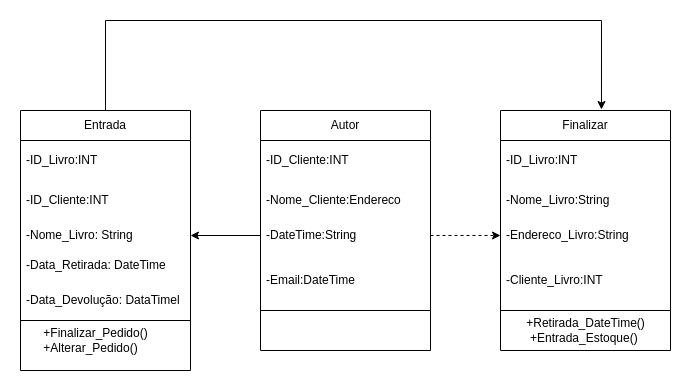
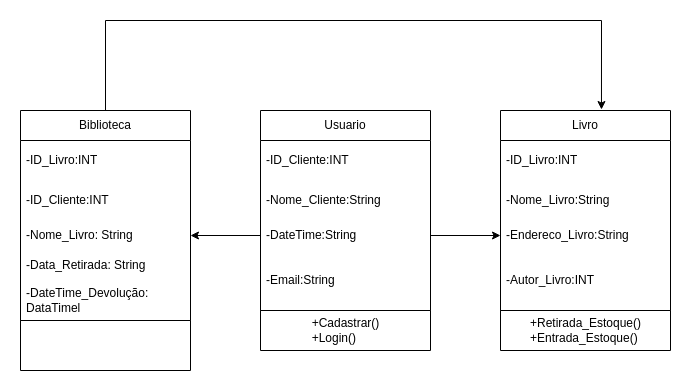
- <mxCell id="3" value="Entrada" style="swimlane;fontStyle=0;childLayout=stackLayout;horizontal=1;startSize=30;horizontalStack=0;resizeParent=1;resizeParentMax=0;resizeLast=0;collapsible=1;marginBottom=0;whiteSpace=wrap;html=1;" parent="1" vertex="1"><mxGeometry x="20" y="110" width="170" height="210" as="geometry" /></mxCell>
+ <mxCell id="3" value="Biblioteca" style="swimlane;fontStyle=0;childLayout=stackLayout;horizontal=1;startSize=30;horizontalStack=0;resizeParent=1;resizeParentMax=0;resizeLast=0;collapsible=1;marginBottom=0;whiteSpace=wrap;html=1;" parent="1" vertex="1"><mxGeometry x="20" y="110" width="170" height="210" as="geometry" /></mxCell>
- <mxCell id="11" value="Autor" style="swimlane;fontStyle=0;childLayout=stackLayout;horizontal=1;startSize=30;horizontalStack=0;resizeParent=1;resizeParentMax=0;resizeLast=0;collapsible=1;marginBottom=0;whiteSpace=wrap;html=1;" vertex="1" parent="1"><mxGeometry x="260" y="110" width="170" height="200" as="geometry" /></mxCell>
+ <mxCell id="11" value="Usuario" style="swimlane;fontStyle=0;childLayout=stackLayout;horizontal=1;startSize=30;horizontalStack=0;resizeParent=1;resizeParentMax=0;resizeLast=0;collapsible=1;marginBottom=0;whiteSpace=wrap;html=1;" vertex="1" parent="1"><mxGeometry x="260" y="110" width="170" height="200" as="geometry" /></mxCell>
- <mxCell id="18" value="Finalizar" style="swimlane;fontStyle=0;childLayout=stackLayout;horizontal=1;startSize=30;horizontalStack=0;resizeParent=1;resizeParentMax=0;resizeLast=0;collapsible=1;marginBottom=0;whiteSpace=wrap;html=1;" vertex="1" parent="1"><mxGeometry x="500" y="110" width="170" height="200" as="geometry" /></mxCell>
+ <mxCell id="18" value="Livro" style="swimlane;fontStyle=0;childLayout=stackLayout;horizontal=1;startSize=30;horizontalStack=0;resizeParent=1;resizeParentMax=0;resizeLast=0;collapsible=1;marginBottom=0;whiteSpace=wrap;html=1;" vertex="1" parent="1"><mxGeometry x="500" y="110" width="170" height="200" as="geometry" /></mxCell>
- <mxCell id="13" value="-Nome_Cliente:Endereco" style="text;strokeColor=none;fillColor=none;align=left;verticalAlign=middle;spacingLeft=4;spacingRight=4;overflow=hidden;points=[[0,0.5],[1,0.5]];portConstraint=eastwest;rotatable=0;whiteSpace=wrap;html=1;" vertex="1" parent="11"><mxGeometry y="70" width="170" height="40" as="geometry" /></mxCell>
+ <mxCell id="13" value="-Nome_Cliente:String" style="text;strokeColor=none;fillColor=none;align=left;verticalAlign=middle;spacingLeft=4;spacingRight=4;overflow=hidden;points=[[0,0.5],[1,0.5]];portConstraint=eastwest;rotatable=0;whiteSpace=wrap;html=1;" vertex="1" parent="11"><mxGeometry y="70" width="170" height="40" as="geometry" /></mxCell>
- <mxCell id="26" style="edgeStyle=orthogonalEdgeStyle;rounded=0;orthogonalLoop=1;jettySize=auto;html=1;entryX=0;entryY=0.5;entryDx=0;entryDy=0;dashed=1;" edge="1" parent="1" source="14" target="21"><mxGeometry relative="1" as="geometry" /></mxCell>
+ <mxCell id="26" style="edgeStyle=orthogonalEdgeStyle;rounded=0;orthogonalLoop=1;jettySize=auto;html=1;entryX=0;entryY=0.5;entryDx=0;entryDy=0;" edge="1" parent="1" source="14" target="21"><mxGeometry relative="1" as="geometry" /></mxCell>
- <mxCell id="7" value="-Data_Retirada: DateTime" style="text;strokeColor=none;fillColor=none;align=left;verticalAlign=middle;spacingLeft=4;spacingRight=4;overflow=hidden;points=[[0,0.5],[1,0.5]];portConstraint=eastwest;rotatable=0;whiteSpace=wrap;html=1;" vertex="1" parent="3"><mxGeometry y="140" width="170" height="30" as="geometry" /></mxCell>
+ <mxCell id="7" value="-Data_Retirada: String" style="text;strokeColor=none;fillColor=none;align=left;verticalAlign=middle;spacingLeft=4;spacingRight=4;overflow=hidden;points=[[0,0.5],[1,0.5]];portConstraint=eastwest;rotatable=0;whiteSpace=wrap;html=1;" vertex="1" parent="3"><mxGeometry y="140" width="170" height="30" as="geometry" /></mxCell>
- <mxCell id="15" value="-Email:DateTime" style="text;strokeColor=none;fillColor=none;align=left;verticalAlign=middle;spacingLeft=4;spacingRight=4;overflow=hidden;points=[[0,0.5],[1,0.5]];portConstraint=eastwest;rotatable=0;whiteSpace=wrap;html=1;" vertex="1" parent="11"><mxGeometry y="140" width="170" height="60" as="geometry" /></mxCell>
+ <mxCell id="15" value="-Email:String" style="text;strokeColor=none;fillColor=none;align=left;verticalAlign=middle;spacingLeft=4;spacingRight=4;overflow=hidden;points=[[0,0.5],[1,0.5]];portConstraint=eastwest;rotatable=0;whiteSpace=wrap;html=1;" vertex="1" parent="11"><mxGeometry y="140" width="170" height="60" as="geometry" /></mxCell>
- <mxCell id="22" value="-Cliente_Livro:INT" style="text;strokeColor=none;fillColor=none;align=left;verticalAlign=middle;spacingLeft=4;spacingRight=4;overflow=hidden;points=[[0,0.5],[1,0.5]];portConstraint=eastwest;rotatable=0;whiteSpace=wrap;html=1;" vertex="1" parent="18"><mxGeometry y="140" width="170" height="60" as="geometry" /></mxCell>
+ <mxCell id="22" value="-Autor_Livro:INT" style="text;strokeColor=none;fillColor=none;align=left;verticalAlign=middle;spacingLeft=4;spacingRight=4;overflow=hidden;points=[[0,0.5],[1,0.5]];portConstraint=eastwest;rotatable=0;whiteSpace=wrap;html=1;" vertex="1" parent="18"><mxGeometry y="140" width="170" height="60" as="geometry" /></mxCell>
- <mxCell id="8" value="-Data_Devolução: DataTimel" style="text;strokeColor=none;fillColor=none;align=left;verticalAlign=middle;spacingLeft=4;spacingRight=4;overflow=hidden;points=[[0,0.5],[1,0.5]];portConstraint=eastwest;rotatable=0;whiteSpace=wrap;html=1;" parent="3" vertex="1"><mxGeometry y="170" width="170" height="40" as="geometry" /></mxCell>
+ <mxCell id="8" value="-DateTime_Devolução: DataTimel" style="text;strokeColor=none;fillColor=none;align=left;verticalAlign=middle;spacingLeft=4;spacingRight=4;overflow=hidden;points=[[0,0.5],[1,0.5]];portConstraint=eastwest;rotatable=0;whiteSpace=wrap;html=1;" parent="3" vertex="1"><mxGeometry y="170" width="170" height="40" as="geometry" /></mxCell>
+ <mxCell id="17" value="&lt;div&gt;+Cadastrar()&lt;/div&gt;&lt;div&gt;+Login()&amp;nbsp; &amp;nbsp; &amp;nbsp; &amp;nbsp;&lt;/div&gt;" style="text;html=1;align=center;verticalAlign=middle;resizable=0;points=[];autosize=1;strokeColor=none;fillColor=none;" vertex="1" parent="16"><mxGeometry x="40" width="90" height="40" as="geometry" /></mxCell>
- <mxCell id="24" value="&lt;div&gt;+Retirada_DateTime()&lt;/div&gt;&lt;div&gt;&amp;nbsp; &amp;nbsp; &amp;nbsp; +Entrada_Estoque()&amp;nbsp; &amp;nbsp; &amp;nbsp; &amp;nbsp;&lt;/div&gt;" style="text;html=1;align=center;verticalAlign=middle;resizable=0;points=[];autosize=1;strokeColor=none;fillColor=none;" vertex="1" parent="23"><mxGeometry width="170" height="40" as="geometry" /></mxCell>
+ <mxCell id="24" value="&lt;div&gt;+Retirada_Estoque()&lt;/div&gt;&lt;div&gt;&amp;nbsp; &amp;nbsp; &amp;nbsp; +Entrada_Estoque()&amp;nbsp; &amp;nbsp; &amp;nbsp; &amp;nbsp;&lt;/div&gt;" style="text;html=1;align=center;verticalAlign=middle;resizable=0;points=[];autosize=1;strokeColor=none;fillColor=none;" vertex="1" parent="23"><mxGeometry width="170" height="40" as="geometry" /></mxCell>
- <mxCell id="10" value="&lt;div&gt;+Finalizar_Pedido()&lt;/div&gt;&lt;div&gt;&amp;nbsp; &amp;nbsp; +Alterar_Pedido()&amp;nbsp; &amp;nbsp; &amp;nbsp; &amp;nbsp;&lt;/div&gt;" style="text;html=1;align=center;verticalAlign=middle;resizable=0;points=[];autosize=1;strokeColor=none;fillColor=none;" parent="9" vertex="1"><mxGeometry width="150" height="40" as="geometry" /></mxCell>
